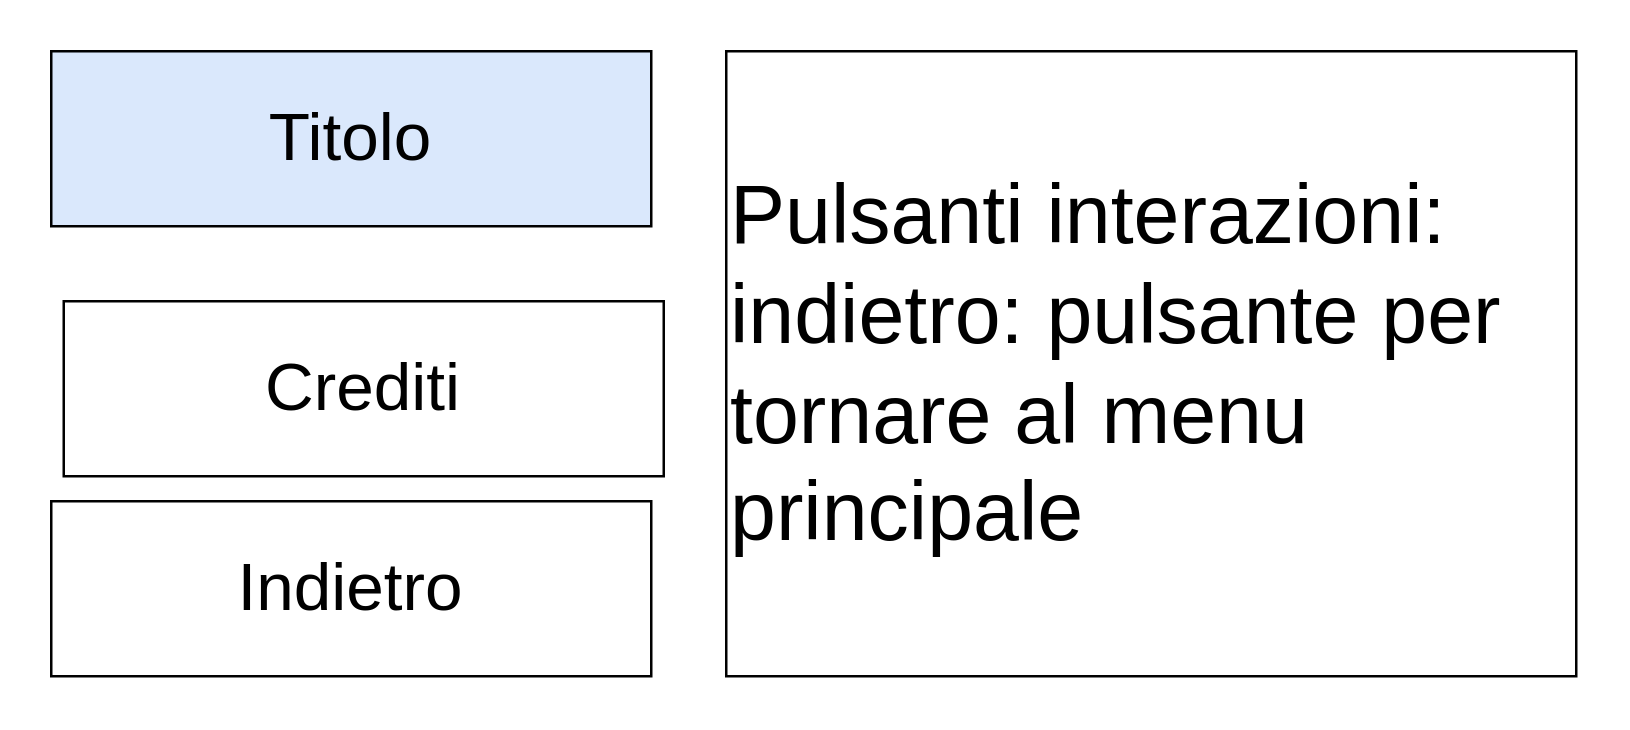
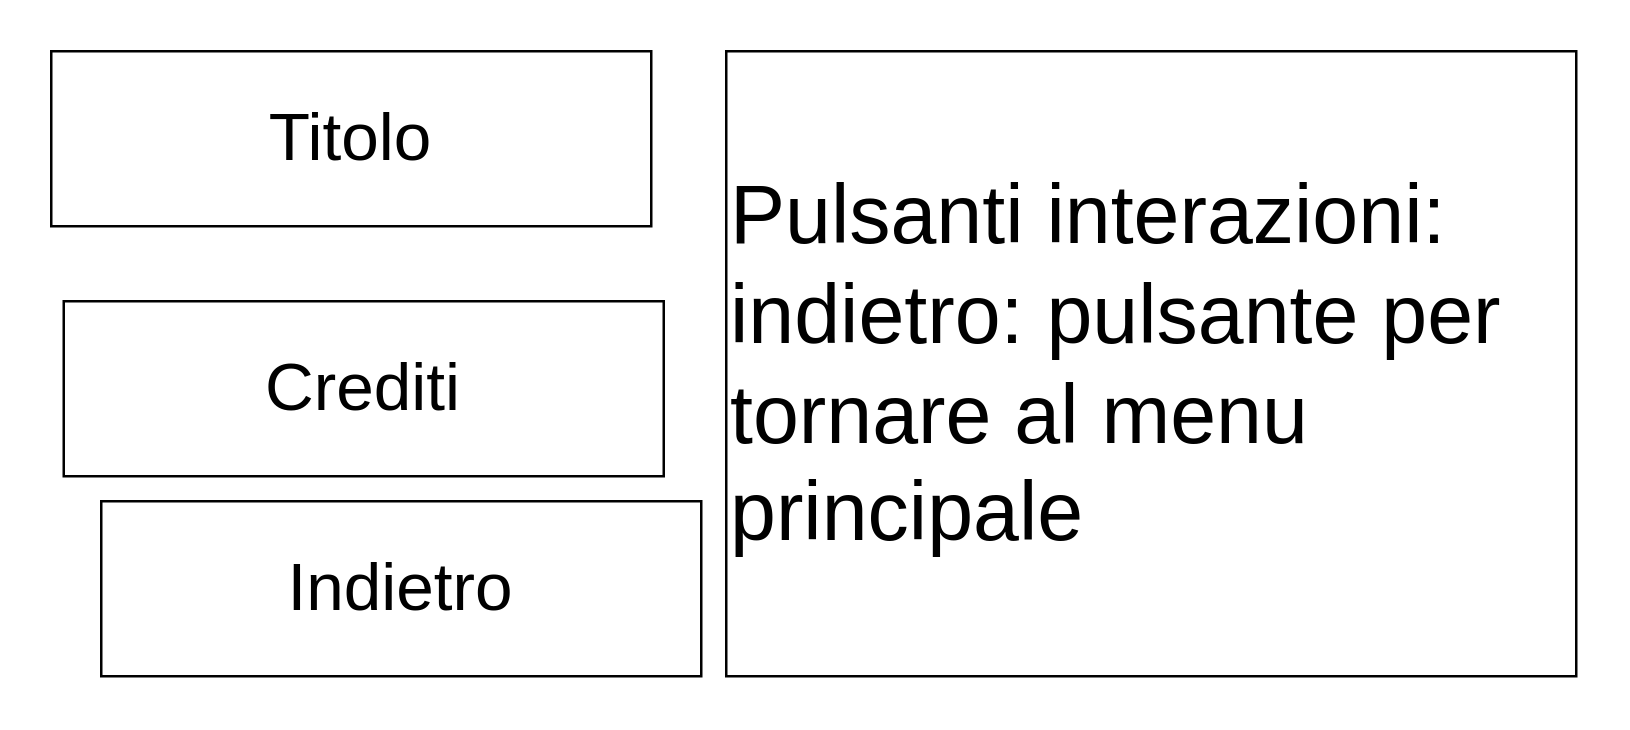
- <mxCell id="2" value="Titolo" style="rounded=0;whiteSpace=wrap;html=1;fontSize=27;fillColor=#dae8fc;" parent="1" vertex="1"><mxGeometry x="20" y="20" width="240" height="70" as="geometry" /></mxCell>
+ <mxCell id="2" value="Titolo" style="rounded=0;whiteSpace=wrap;html=1;fontSize=27;" parent="1" vertex="1"><mxGeometry x="20" y="20" width="240" height="70" as="geometry" /></mxCell>
- <mxCell id="3" value="Indietro" style="rounded=0;whiteSpace=wrap;html=1;fontSize=27;" parent="1" vertex="1"><mxGeometry x="20" y="200" width="240" height="70" as="geometry" /></mxCell>
+ <mxCell id="3" value="Indietro" style="rounded=0;whiteSpace=wrap;html=1;fontSize=27;" parent="1" vertex="1"><mxGeometry x="40" y="200" width="240" height="70" as="geometry" /></mxCell>
